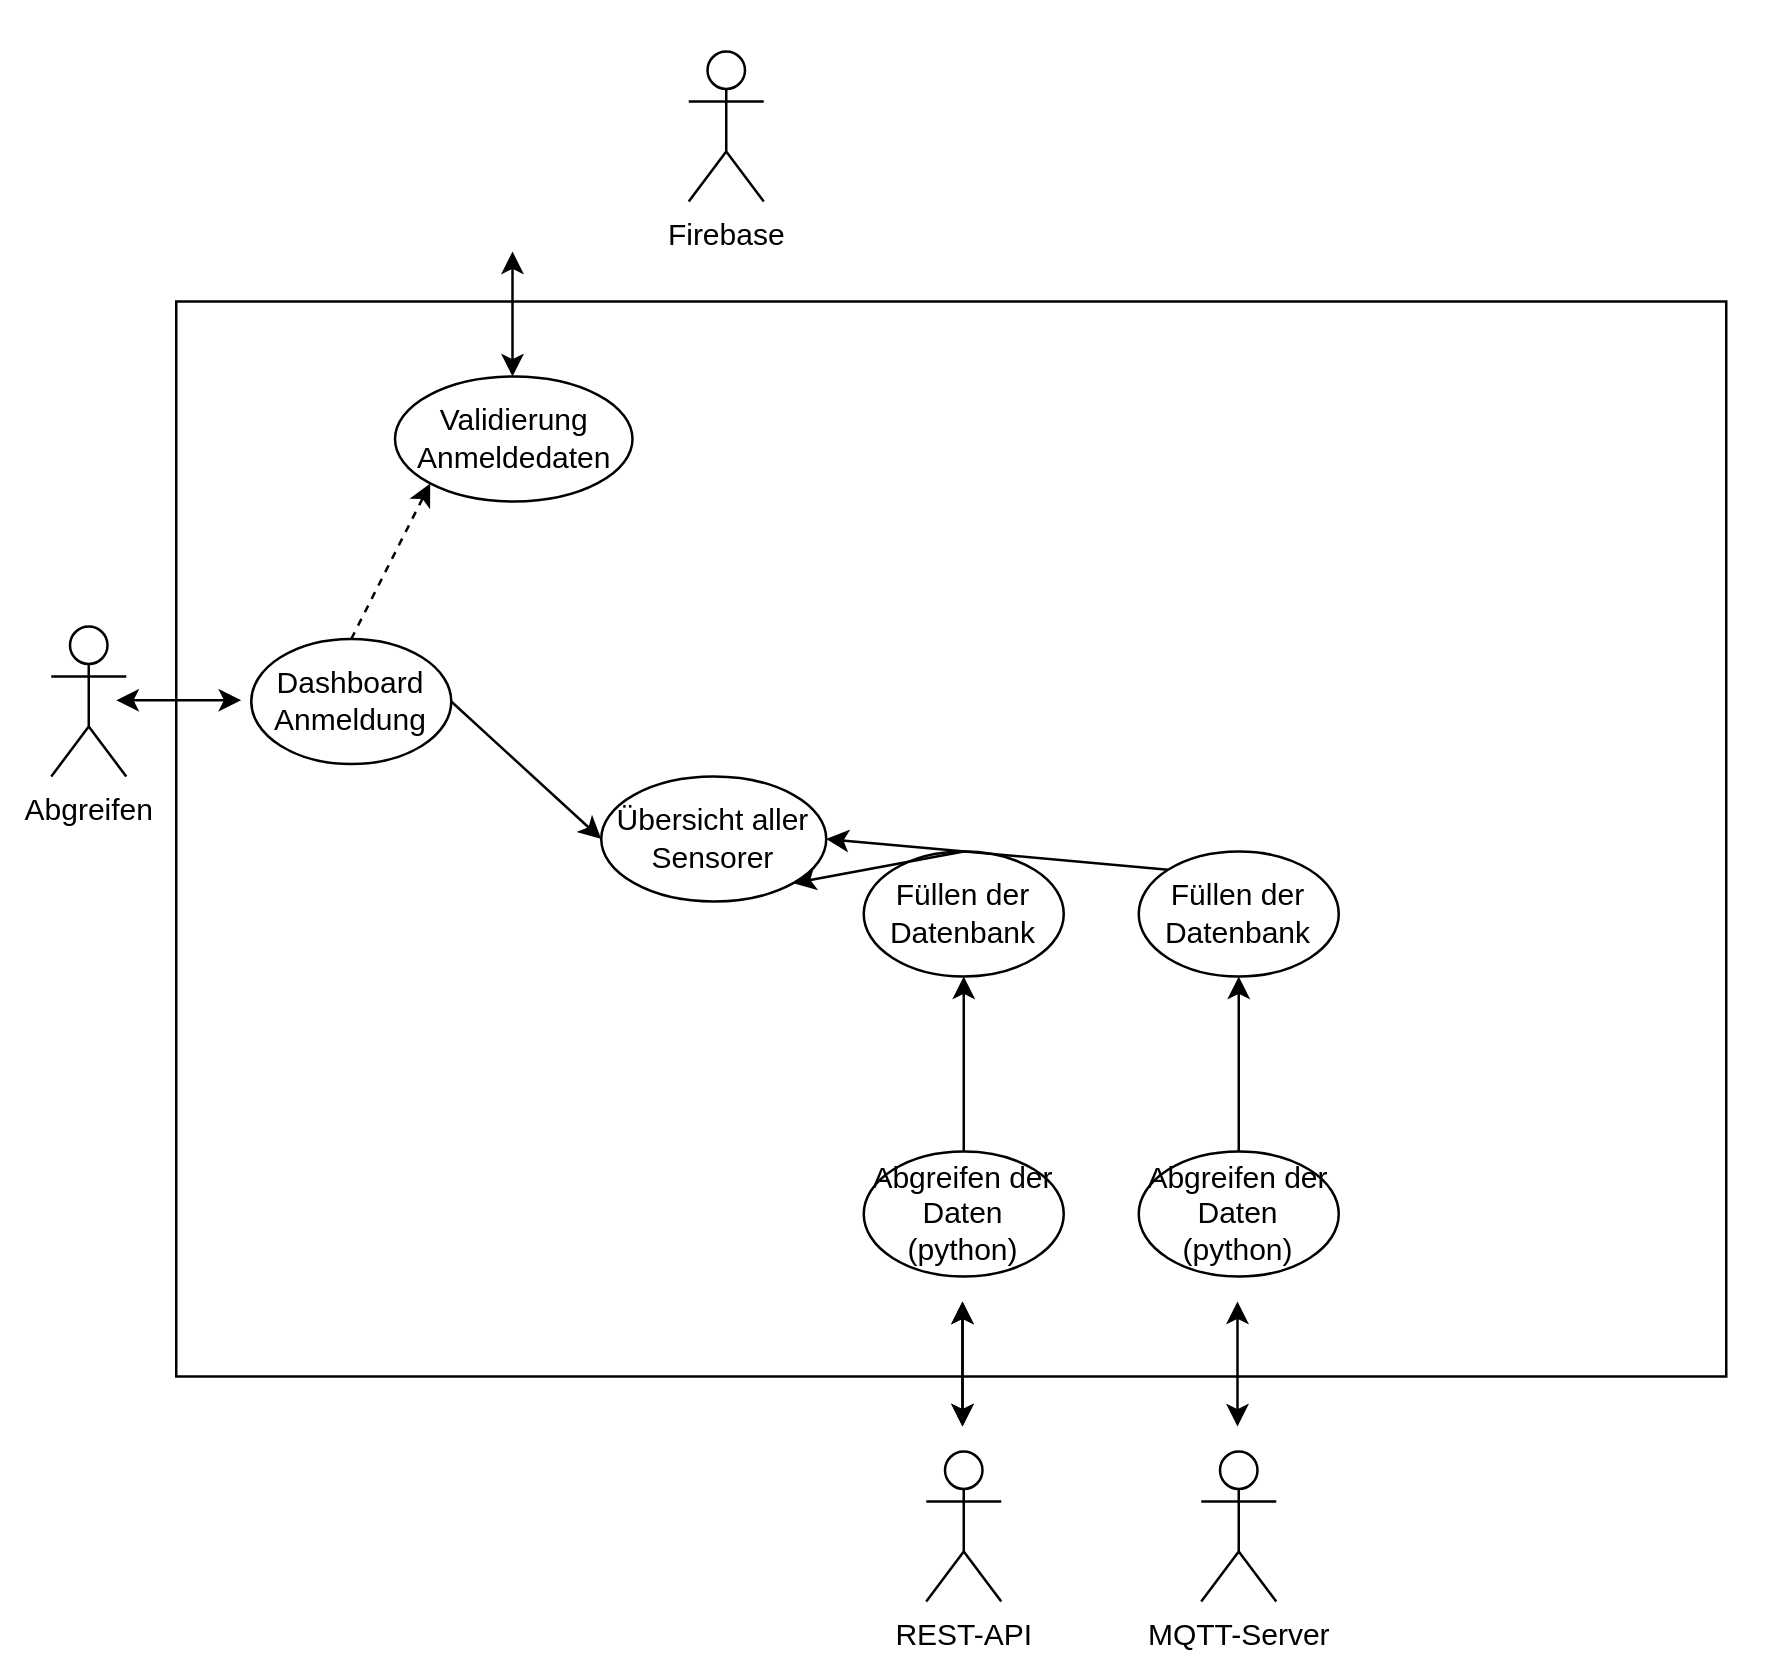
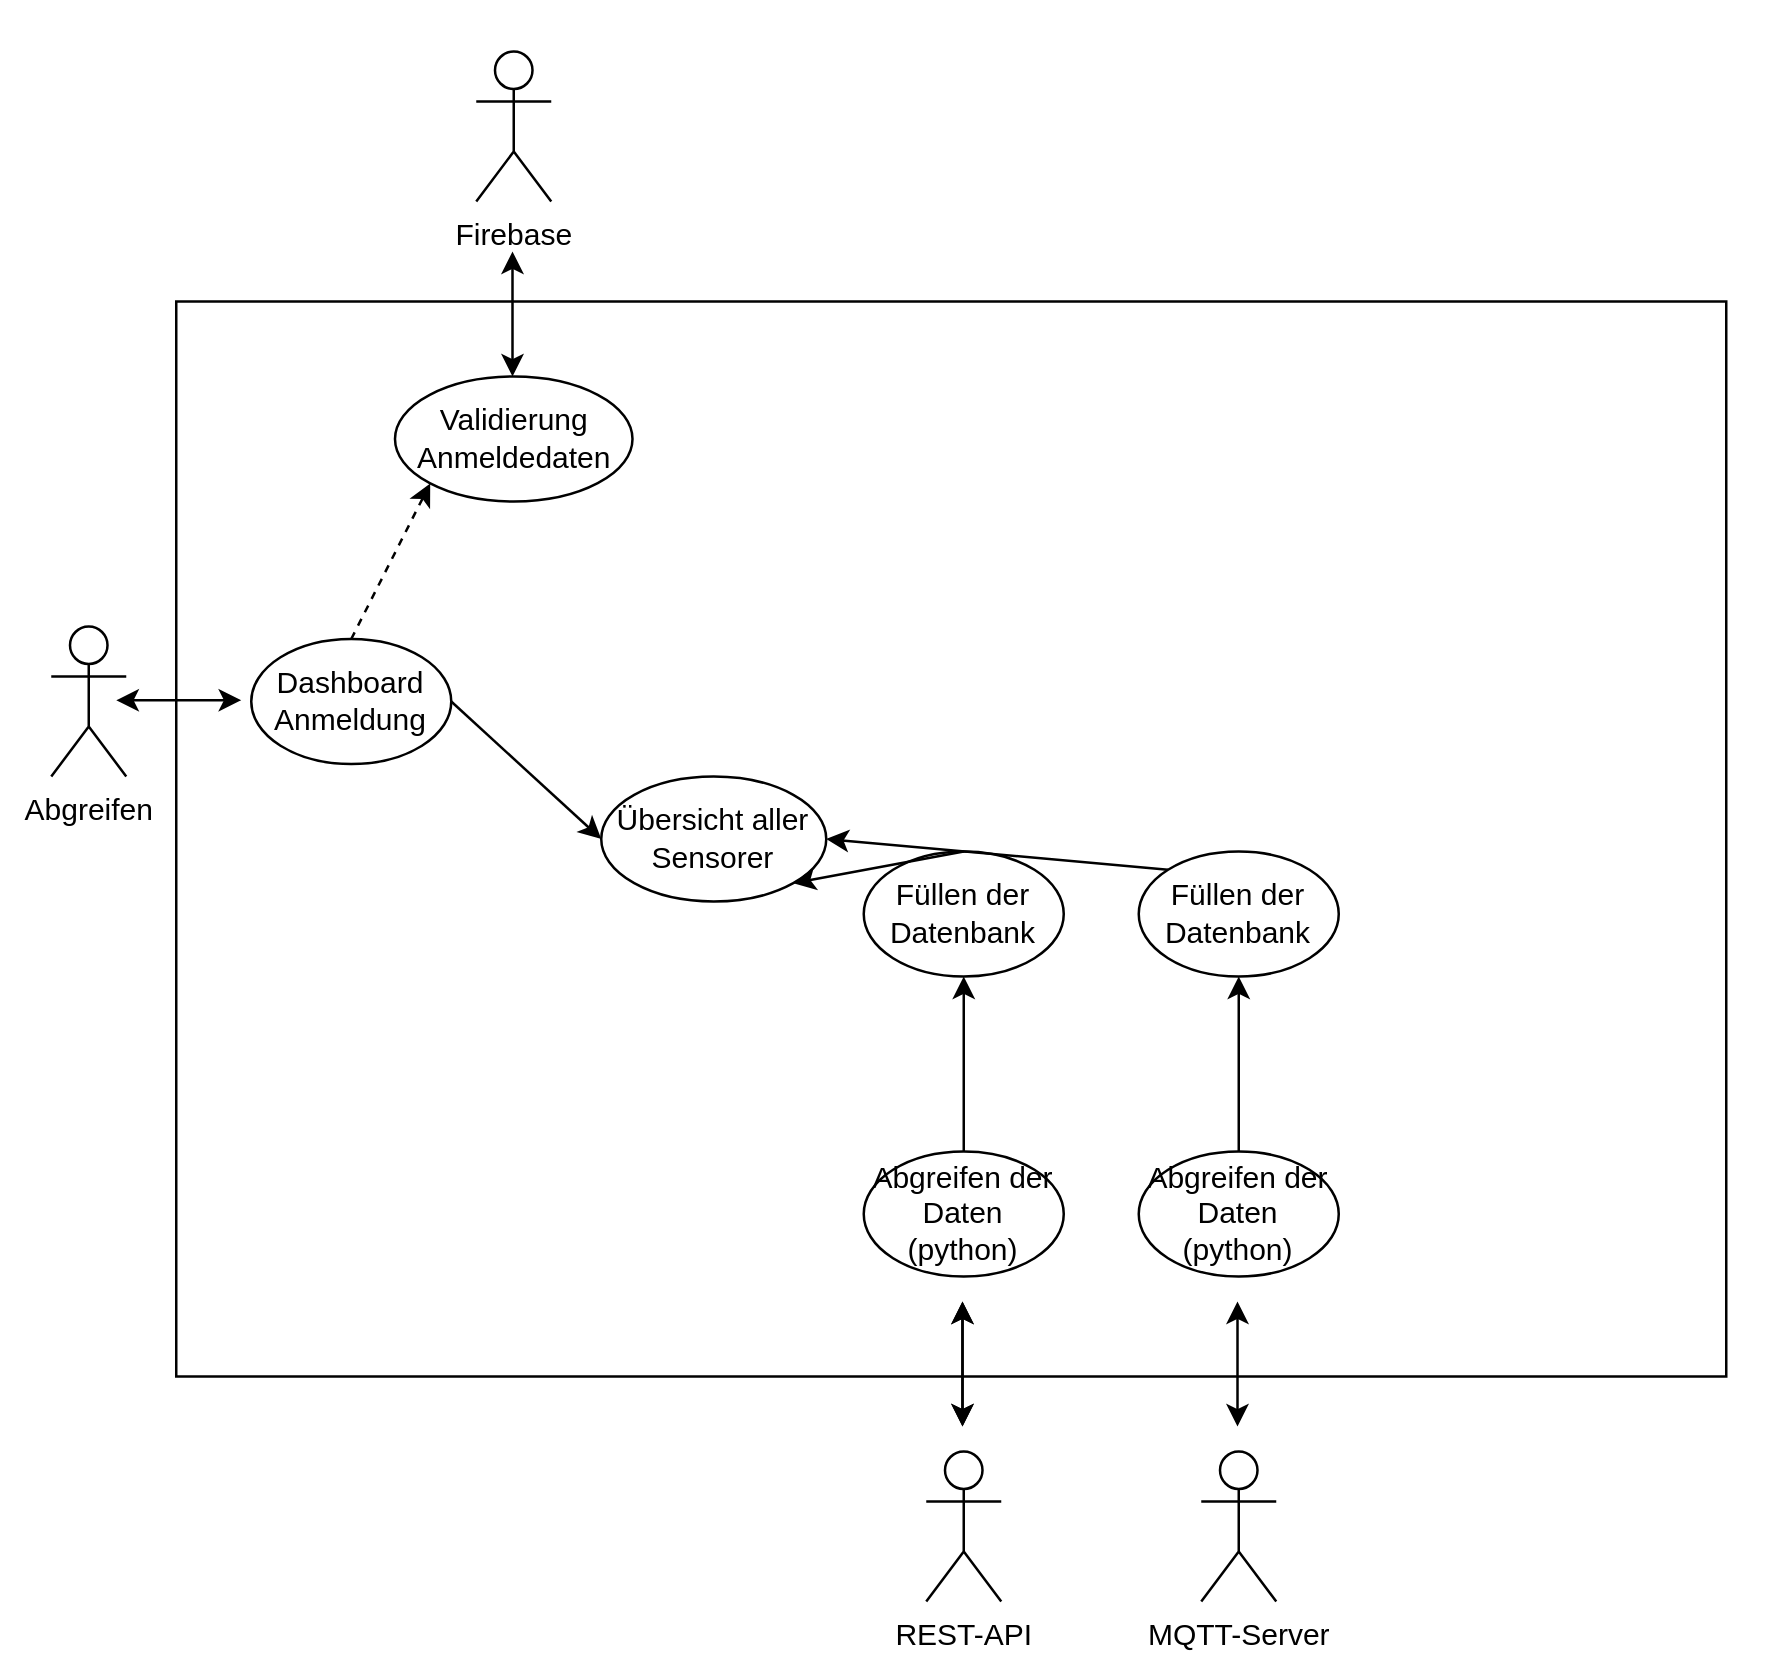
- <mxCell id="13" value="Firebase" style="shape=umlActor;verticalLabelPosition=bottom;verticalAlign=top;html=1;outlineConnect=0;" vertex="1" parent="1"><mxGeometry x="275" y="20" width="30" height="60" as="geometry" /></mxCell>
+ <mxCell id="13" value="Firebase" style="shape=umlActor;verticalLabelPosition=bottom;verticalAlign=top;html=1;outlineConnect=0;" vertex="1" parent="1"><mxGeometry x="190" y="20" width="30" height="60" as="geometry" /></mxCell>
